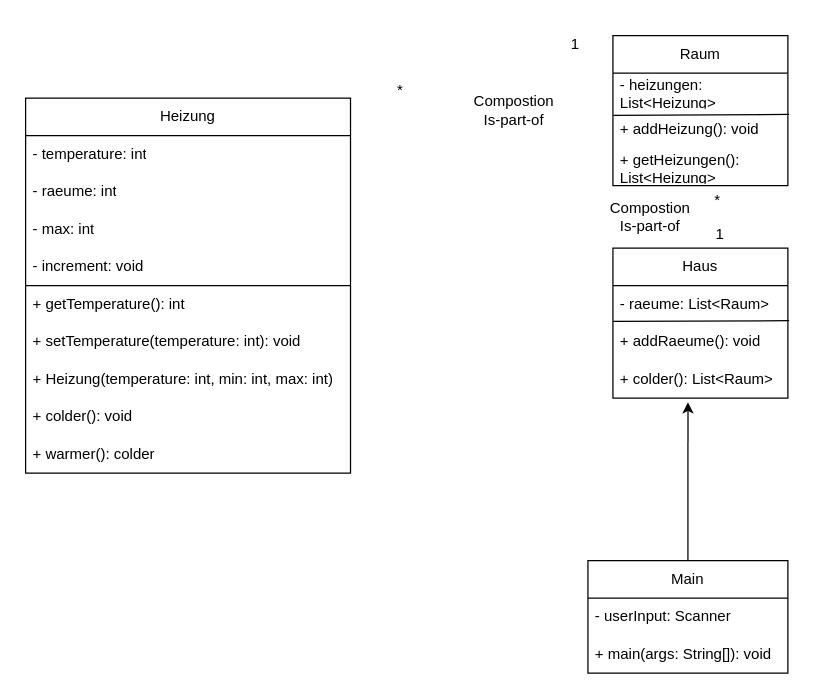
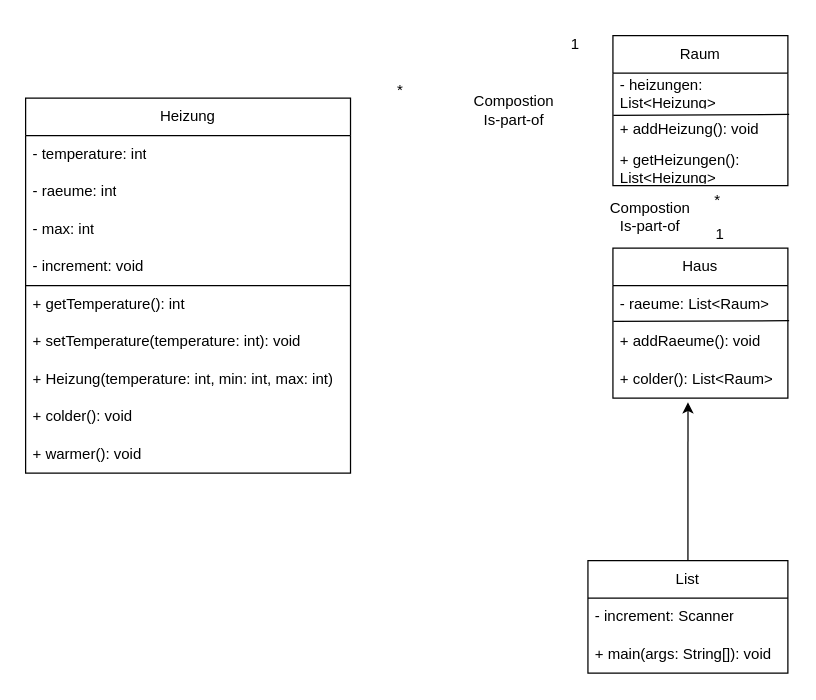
- <mxCell id="32" value="+ warmer(): colder" style="text;strokeColor=none;fillColor=none;align=left;verticalAlign=middle;spacingLeft=4;spacingRight=4;overflow=hidden;points=[[0,0.5],[1,0.5]];portConstraint=eastwest;rotatable=0;whiteSpace=wrap;html=1;" parent="23" vertex="1"><mxGeometry y="270" width="260" height="30" as="geometry" /></mxCell>
+ <mxCell id="32" value="+ warmer(): void" style="text;strokeColor=none;fillColor=none;align=left;verticalAlign=middle;spacingLeft=4;spacingRight=4;overflow=hidden;points=[[0,0.5],[1,0.5]];portConstraint=eastwest;rotatable=0;whiteSpace=wrap;html=1;" parent="23" vertex="1"><mxGeometry y="270" width="260" height="30" as="geometry" /></mxCell>
- <mxCell id="2" value="Main" style="swimlane;fontStyle=0;childLayout=stackLayout;horizontal=1;startSize=30;horizontalStack=0;resizeParent=1;resizeParentMax=0;resizeLast=0;collapsible=1;marginBottom=0;whiteSpace=wrap;html=1;" parent="1" vertex="1"><mxGeometry x="470" y="448" width="160" height="90" as="geometry" /></mxCell>
+ <mxCell id="2" value="List" style="swimlane;fontStyle=0;childLayout=stackLayout;horizontal=1;startSize=30;horizontalStack=0;resizeParent=1;resizeParentMax=0;resizeLast=0;collapsible=1;marginBottom=0;whiteSpace=wrap;html=1;" parent="1" vertex="1"><mxGeometry x="470" y="448" width="160" height="90" as="geometry" /></mxCell>
- <mxCell id="3" value="- userInput: Scanner" style="text;strokeColor=none;fillColor=none;align=left;verticalAlign=middle;spacingLeft=4;spacingRight=4;overflow=hidden;points=[[0,0.5],[1,0.5]];portConstraint=eastwest;rotatable=0;whiteSpace=wrap;html=1;" parent="2" vertex="1"><mxGeometry y="30" width="160" height="30" as="geometry" /></mxCell>
+ <mxCell id="3" value="- increment: Scanner" style="text;strokeColor=none;fillColor=none;align=left;verticalAlign=middle;spacingLeft=4;spacingRight=4;overflow=hidden;points=[[0,0.5],[1,0.5]];portConstraint=eastwest;rotatable=0;whiteSpace=wrap;html=1;" parent="2" vertex="1"><mxGeometry y="30" width="160" height="30" as="geometry" /></mxCell>
